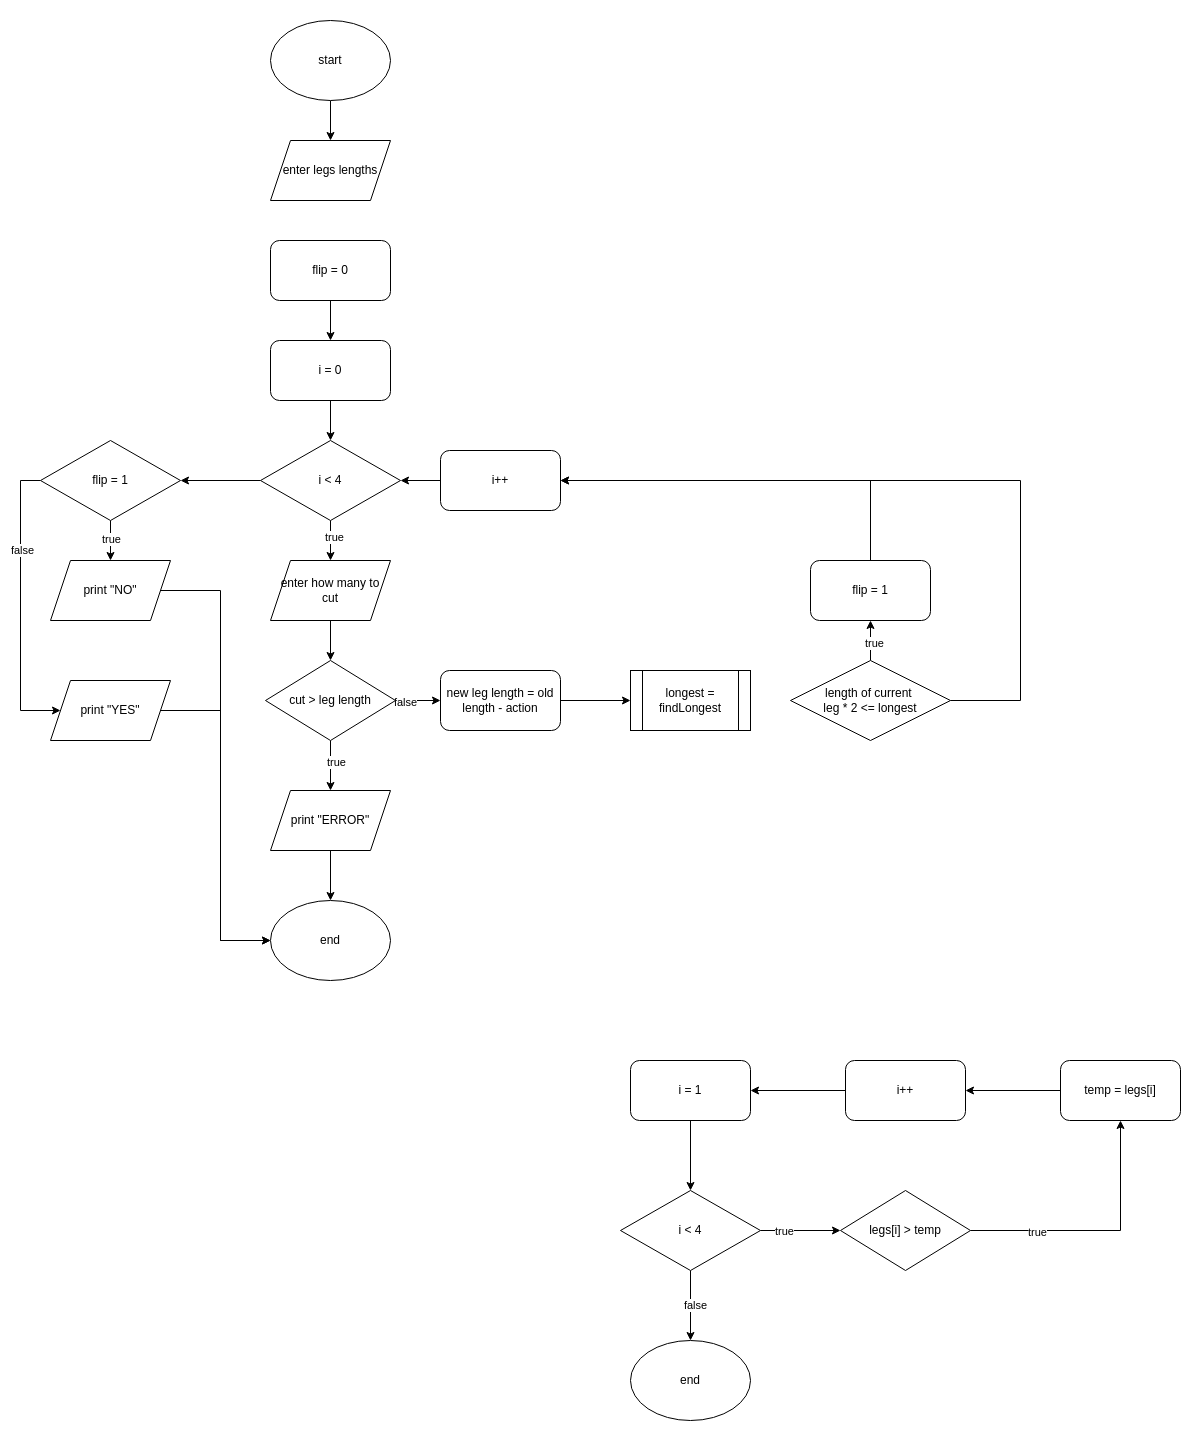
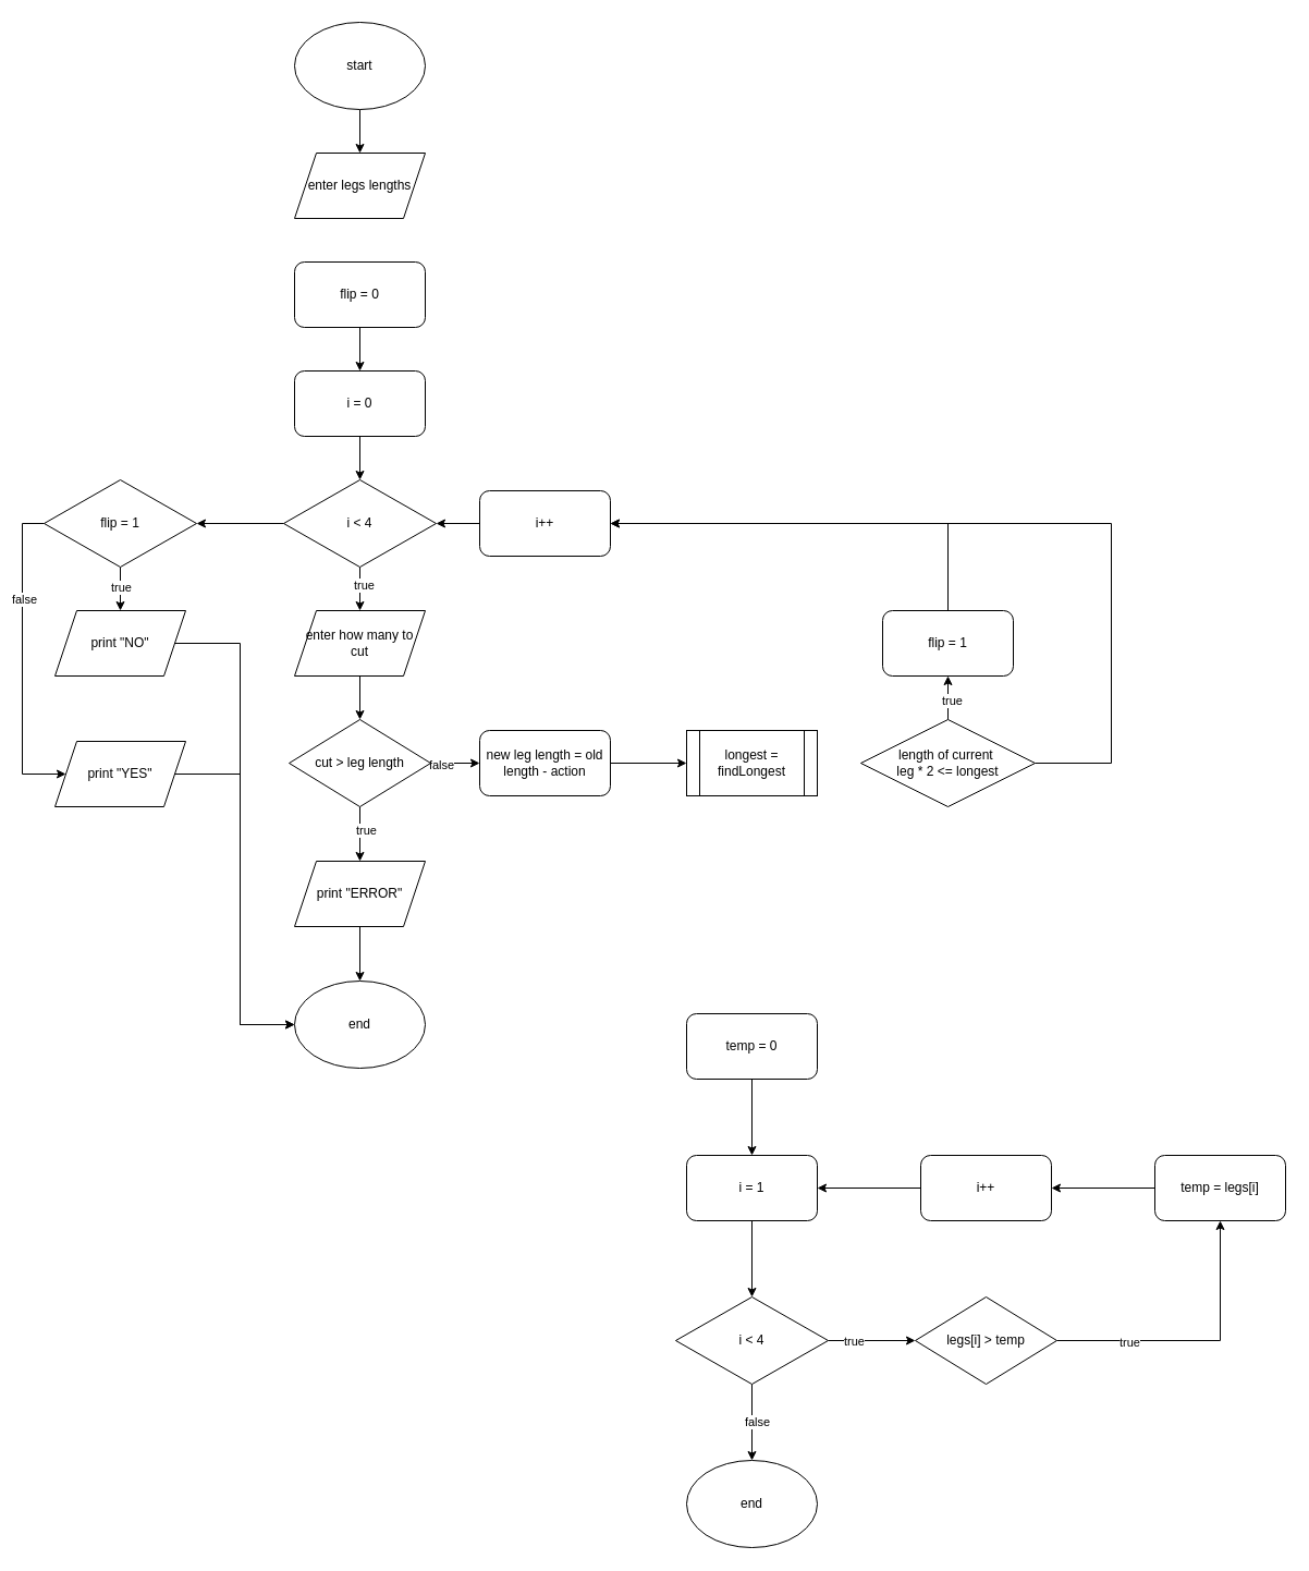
+ <mxCell id="51" value="temp = 0" style="rounded=1;whiteSpace=wrap;html=1;" vertex="1" parent="1"><mxGeometry x="630" y="930" width="120" height="60" as="geometry" /></mxCell>
+ <mxCell id="50" style="edgeStyle=orthogonalEdgeStyle;rounded=0;orthogonalLoop=1;jettySize=auto;html=1;exitX=0.5;exitY=1;exitDx=0;exitDy=0;entryX=0.5;entryY=0;entryDx=0;entryDy=0;" edge="1" parent="1" source="51" target="44"><mxGeometry relative="1" as="geometry" /></mxCell>
